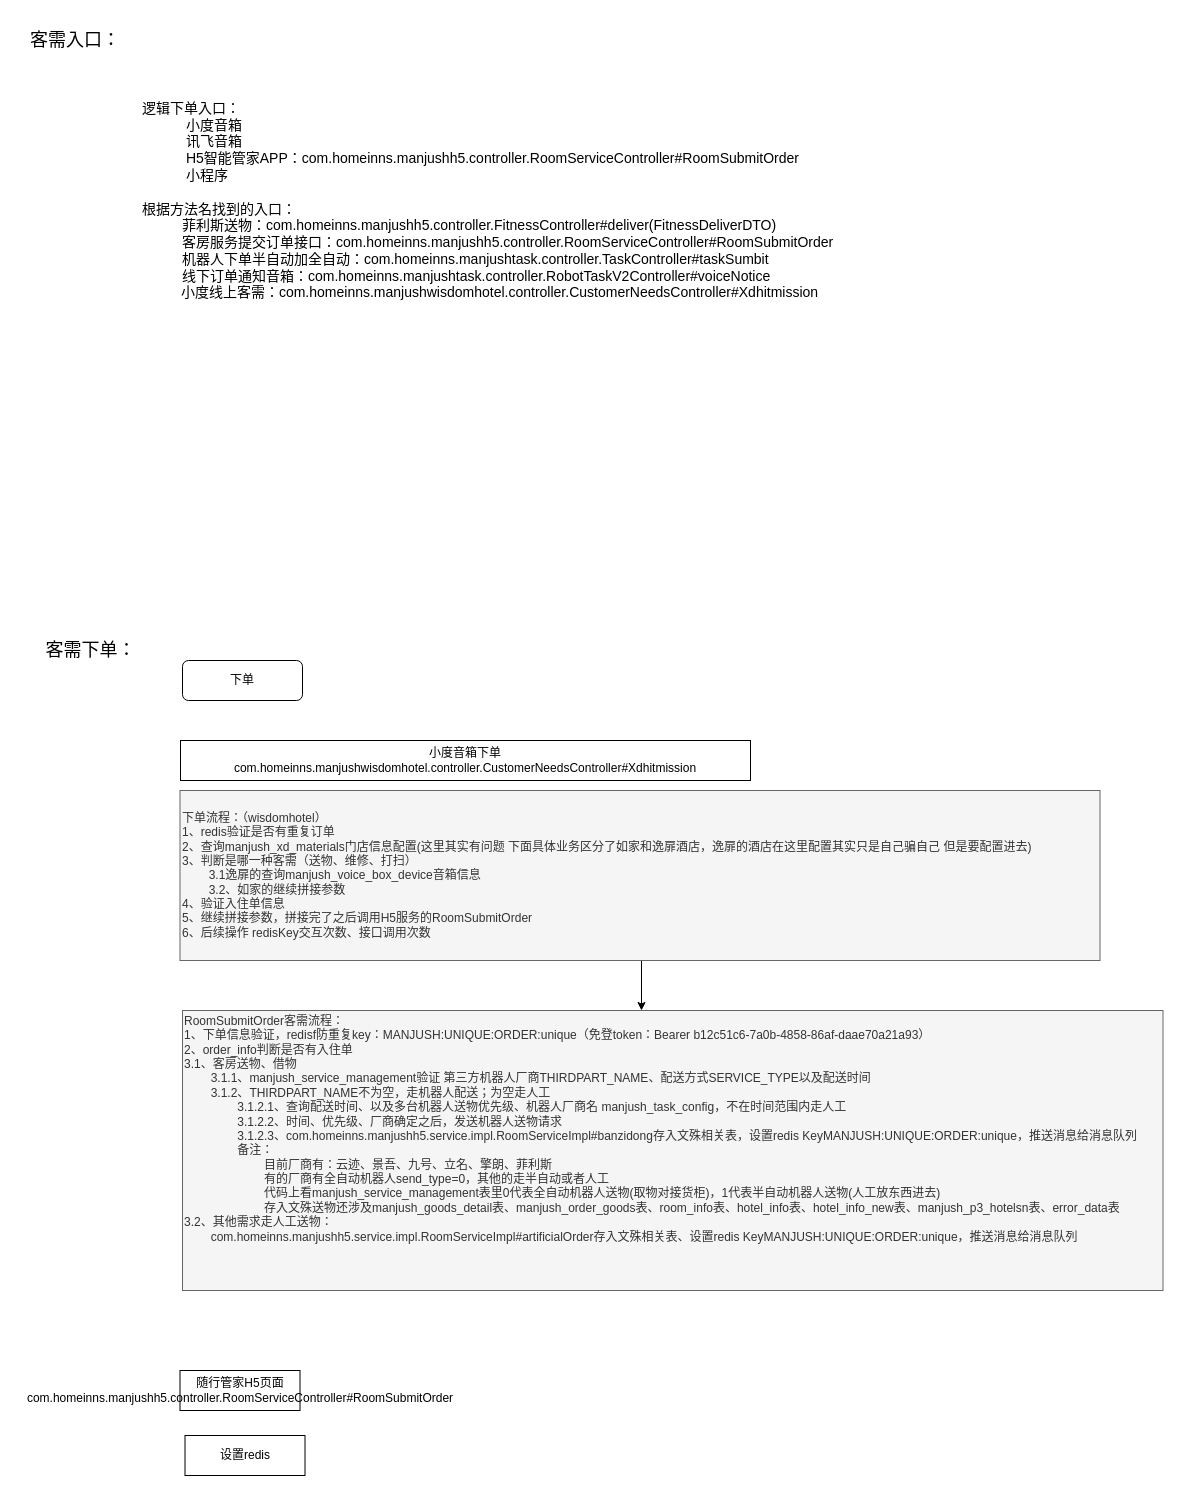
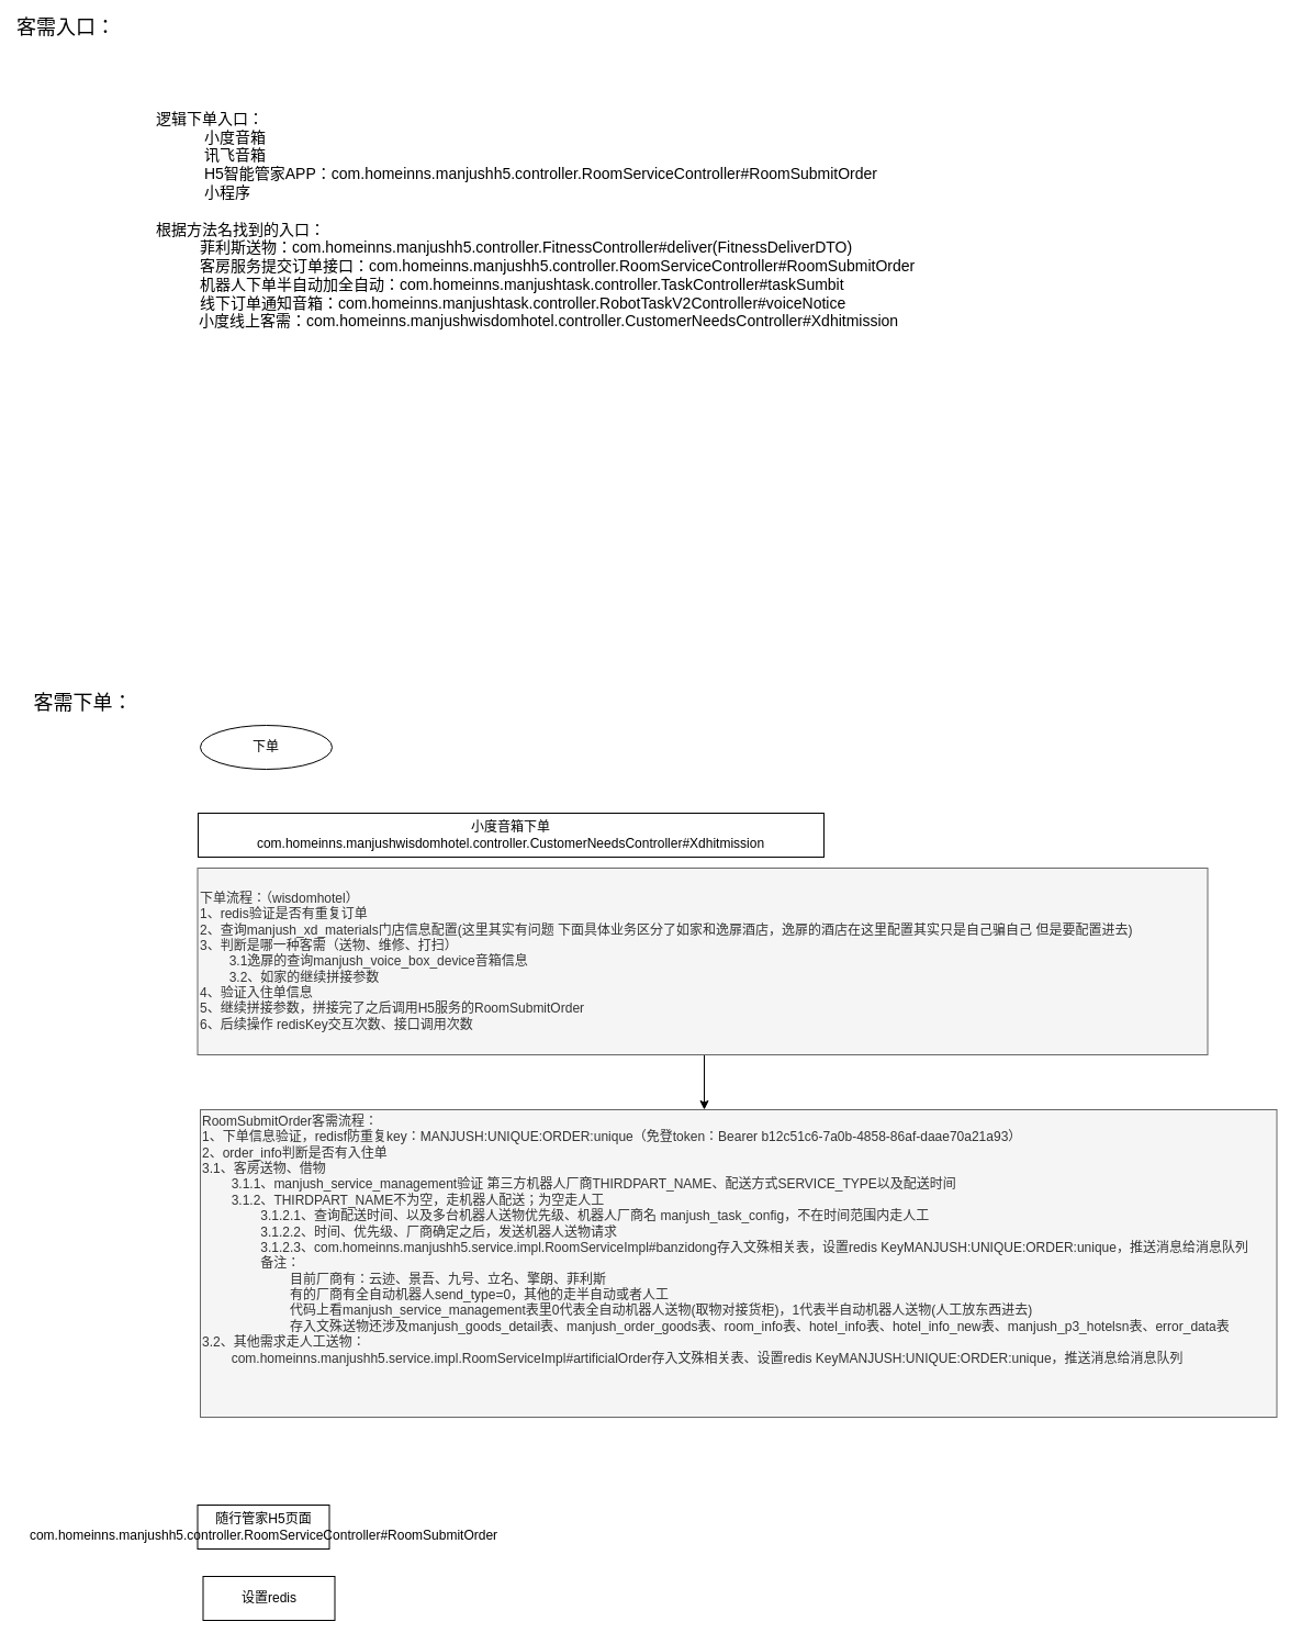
- <mxCell id="10" value="&lt;font style=&quot;font-size: 18px;&quot;&gt;客需入口：&lt;/font&gt;" style="text;html=1;align=center;verticalAlign=middle;whiteSpace=wrap;rounded=0;" vertex="1" parent="1"><mxGeometry x="20" y="20" width="110" height="40" as="geometry" /></mxCell>
+ <mxCell id="10" value="&lt;font style=&quot;font-size: 18px;&quot;&gt;客需入口：&lt;/font&gt;" style="text;html=1;align=center;verticalAlign=middle;whiteSpace=wrap;rounded=0;" vertex="1" parent="1"><mxGeometry x="5" y="5" width="110" height="40" as="geometry" /></mxCell>
- <mxCell id="2" value="&lt;font style=&quot;font-size: 18px;&quot;&gt;客需下单：&lt;/font&gt;" style="text;html=1;align=center;verticalAlign=middle;resizable=0;points=[];autosize=1;strokeColor=none;fillColor=none;" vertex="1" parent="1"><mxGeometry x="35" y="630" width="110" height="40" as="geometry" /></mxCell>
+ <mxCell id="2" value="&lt;font style=&quot;font-size: 18px;&quot;&gt;客需下单：&lt;/font&gt;" style="text;html=1;align=center;verticalAlign=middle;resizable=0;points=[];autosize=1;strokeColor=none;fillColor=none;" vertex="1" parent="1"><mxGeometry x="20" y="620" width="110" height="40" as="geometry" /></mxCell>
- <mxCell id="6" value="下单" style="rounded=1;whiteSpace=wrap;html=1;" vertex="1" parent="1"><mxGeometry x="182" y="660" width="120" height="40" as="geometry" /></mxCell>
+ <mxCell id="6" value="下单" style="ellipse;whiteSpace=wrap;html=1;" vertex="1" parent="1"><mxGeometry x="182" y="660" width="120" height="40" as="geometry" /></mxCell>
